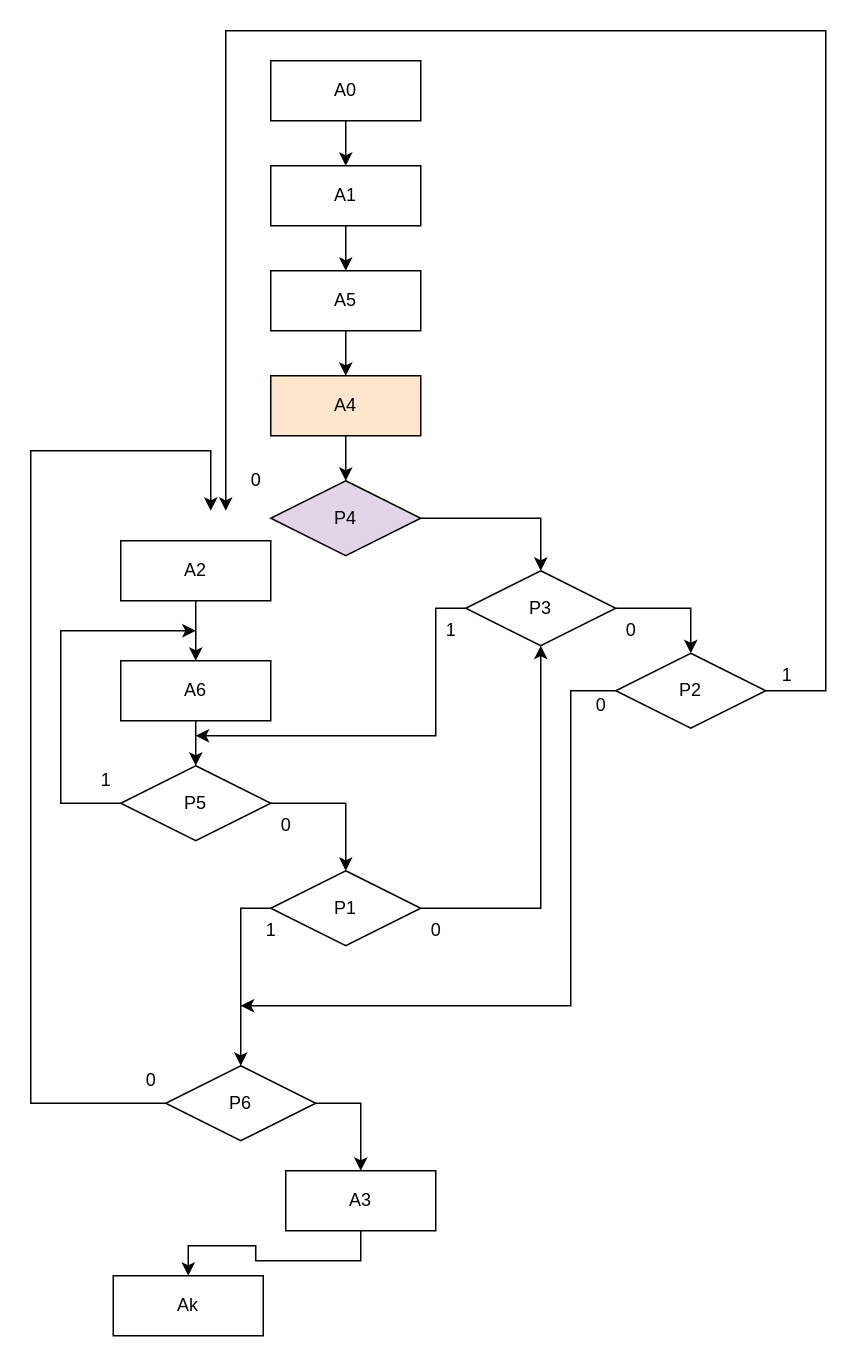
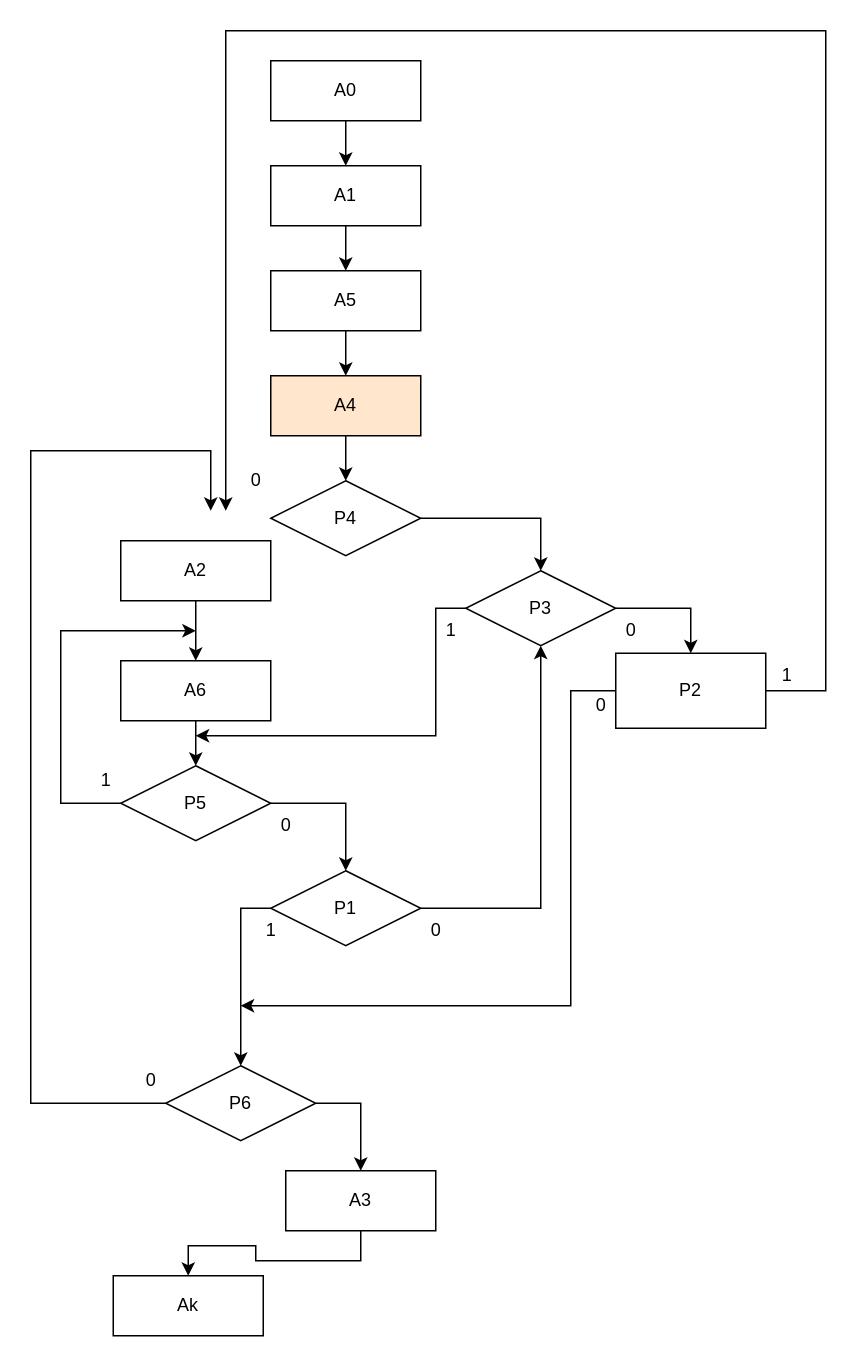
- <mxCell id="11" value="P4" style="rhombus;whiteSpace=wrap;html=1;fillColor=#e1d5e7;" vertex="1" parent="1"><mxGeometry x="180" y="320" width="100" height="50" as="geometry" /></mxCell>
+ <mxCell id="11" value="P4" style="rhombus;whiteSpace=wrap;html=1;" vertex="1" parent="1"><mxGeometry x="180" y="320" width="100" height="50" as="geometry" /></mxCell>
- <mxCell id="37" value="P2" style="rhombus;whiteSpace=wrap;html=1;" vertex="1" parent="1"><mxGeometry x="410" y="435" width="100" height="50" as="geometry" /></mxCell>
+ <mxCell id="37" value="P2" style="whiteSpace=wrap;html=1;rounded=0;" vertex="1" parent="1"><mxGeometry x="410" y="435" width="100" height="50" as="geometry" /></mxCell>
